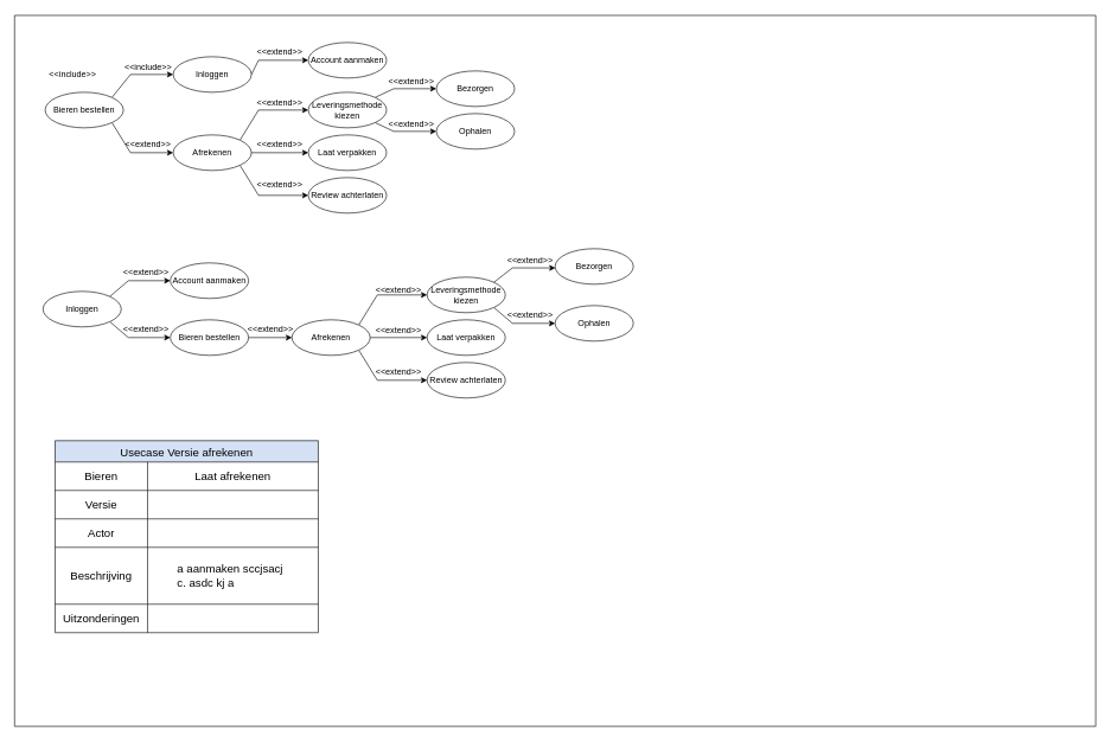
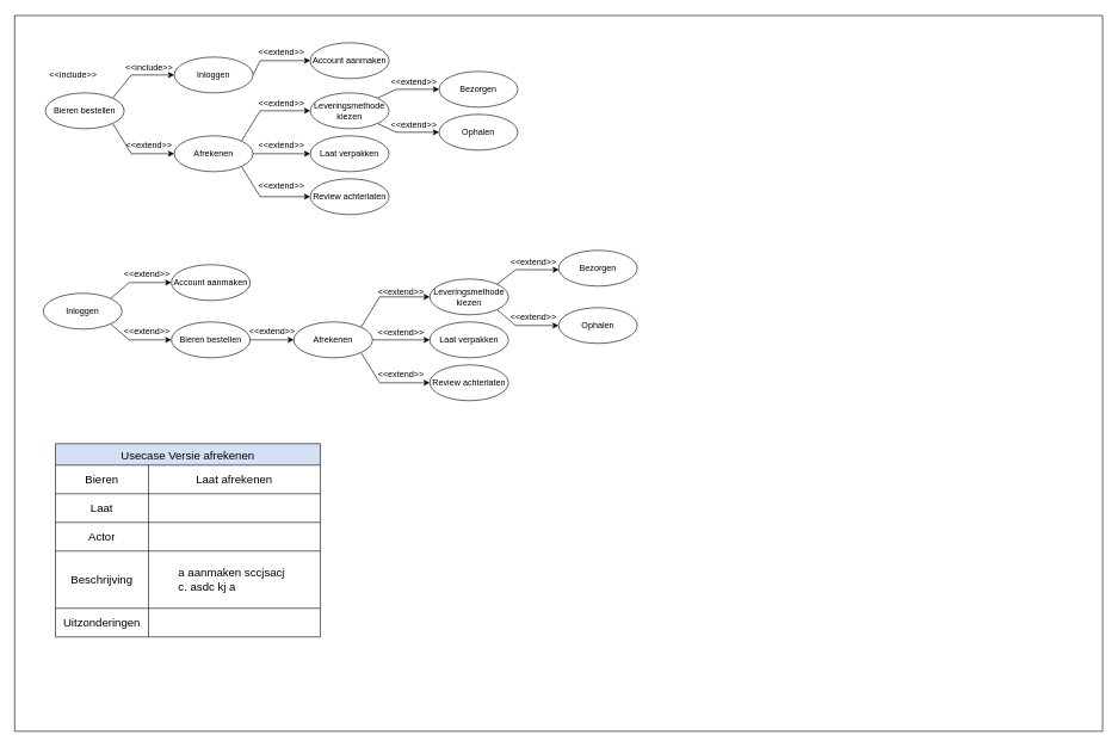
- <mxCell id="62" value="Versie" style="shape=partialRectangle;html=1;whiteSpace=wrap;connectable=0;strokeColor=inherit;overflow=hidden;fillColor=none;top=0;left=0;bottom=0;right=0;pointerEvents=1;fontSize=16;" vertex="1" parent="61"><mxGeometry width="130" height="40" as="geometry"><mxRectangle width="130" height="40" as="alternateBounds" /></mxGeometry></mxCell>
+ <mxCell id="62" value="Laat" style="shape=partialRectangle;html=1;whiteSpace=wrap;connectable=0;strokeColor=inherit;overflow=hidden;fillColor=none;top=0;left=0;bottom=0;right=0;pointerEvents=1;fontSize=16;" vertex="1" parent="61"><mxGeometry width="130" height="40" as="geometry"><mxRectangle width="130" height="40" as="alternateBounds" /></mxGeometry></mxCell>
